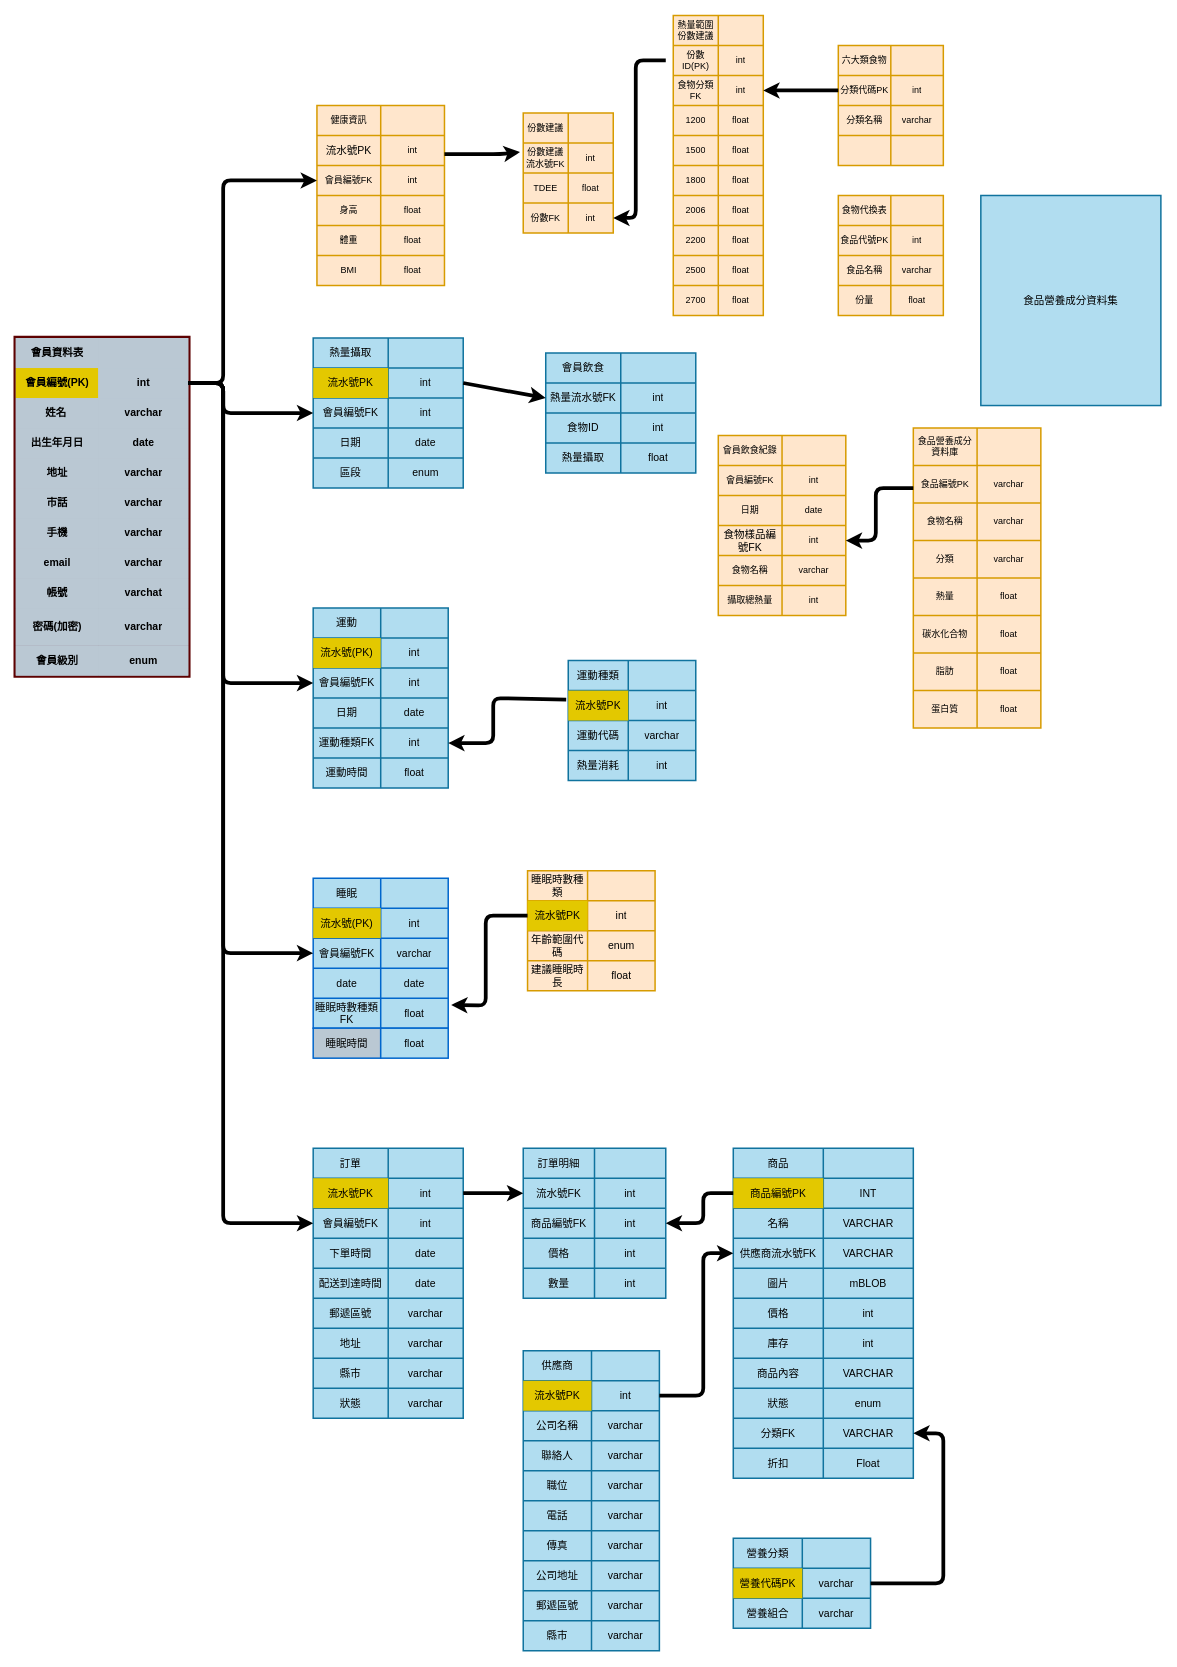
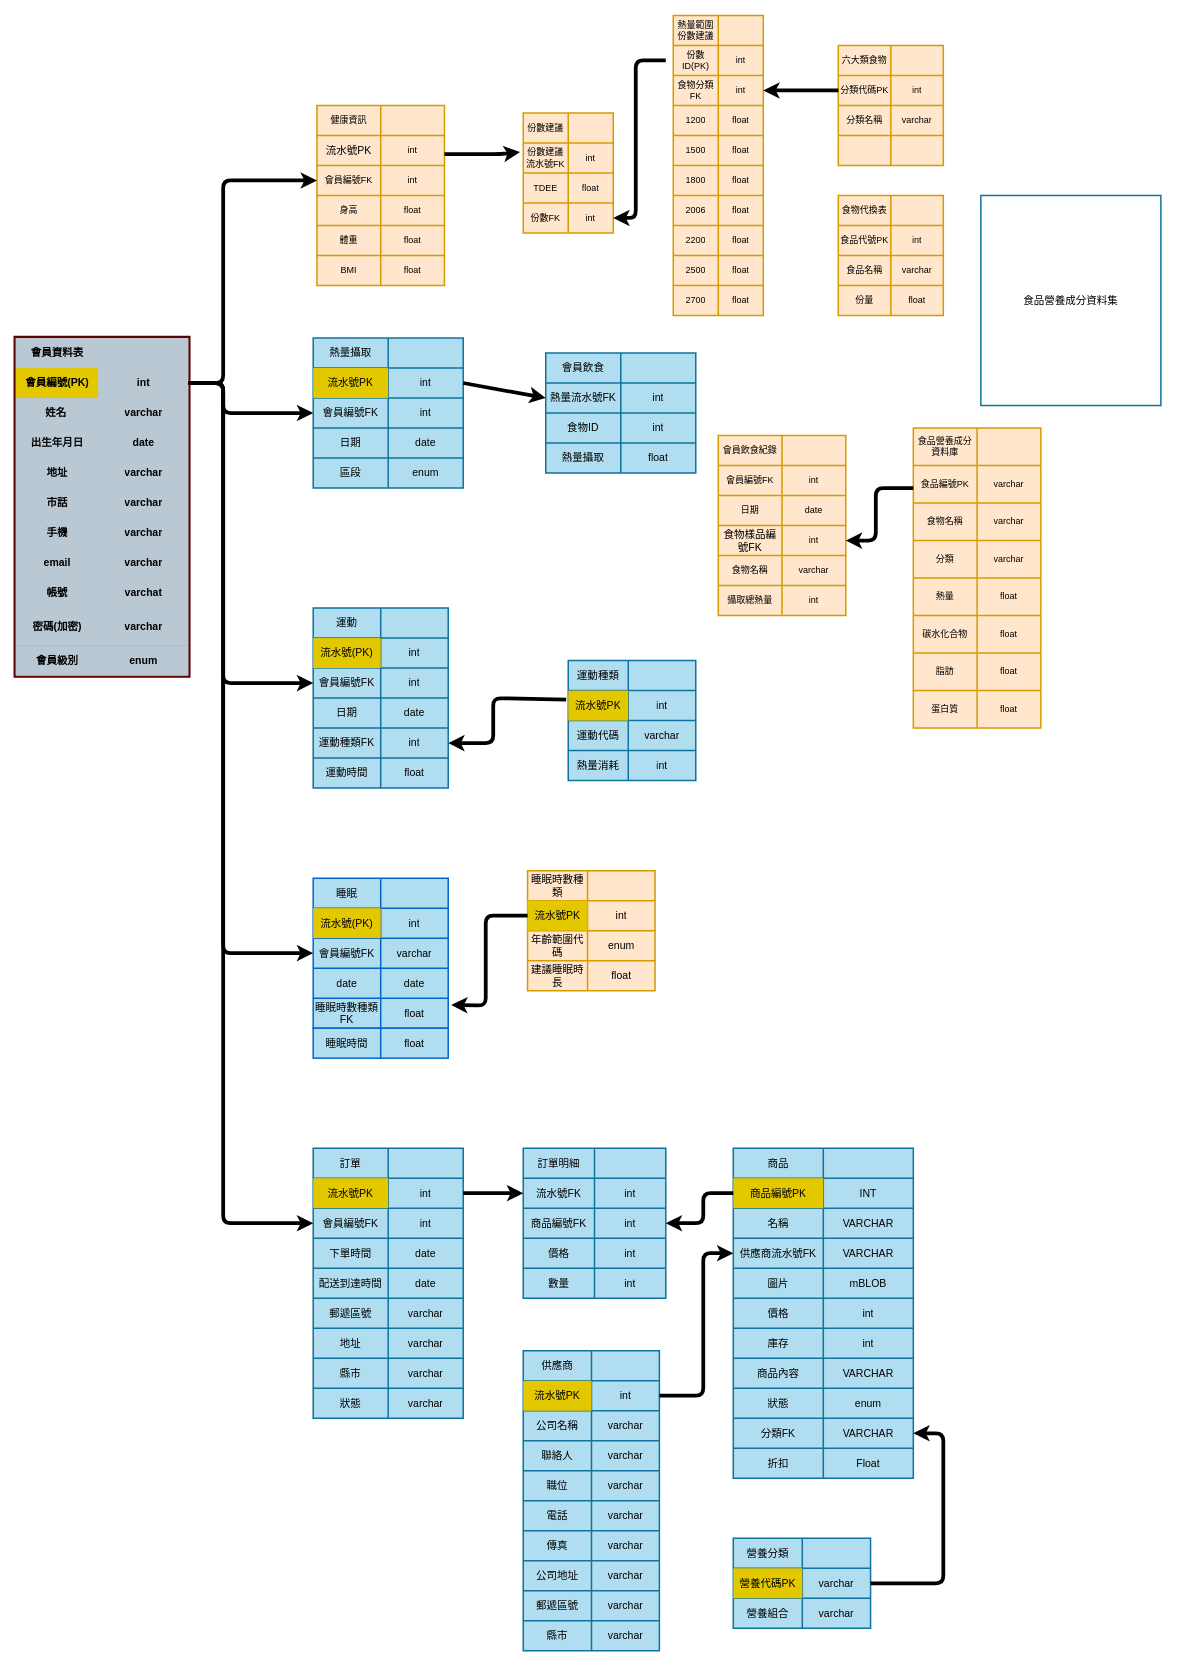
- <mxCell id="123" value="&lt;font color=&quot;#000000&quot;&gt;食品營養成分資料集&lt;/font&gt;" style="rounded=0;whiteSpace=wrap;html=1;fontSize=14;strokeColor=#10739e;strokeWidth=2;fillColor=#b1ddf0;" parent="1" vertex="1"><mxGeometry x="1307" y="260" width="240" height="280" as="geometry" /></mxCell>
+ <mxCell id="123" value="&lt;font color=&quot;#000000&quot;&gt;食品營養成分資料集&lt;/font&gt;" style="rounded=0;whiteSpace=wrap;html=1;fontSize=14;strokeColor=#10739e;strokeWidth=2;fillColor=#ffffff;" parent="1" vertex="1"><mxGeometry x="1307" y="260" width="240" height="280" as="geometry" /></mxCell>
- <mxCell id="256" value="&lt;font color=&quot;#000000&quot;&gt;睡眠時間&lt;/font&gt;" style="whiteSpace=wrap;html=1;fontSize=14;fillColor=#bac8d3;strokeColor=#0066CC;startSize=0;strokeWidth=2;" parent="1" vertex="1"><mxGeometry x="417" y="1370" width="90" height="40" as="geometry" /></mxCell>
+ <mxCell id="256" value="&lt;font color=&quot;#000000&quot;&gt;睡眠時間&lt;/font&gt;" style="whiteSpace=wrap;html=1;fontSize=14;fillColor=#b1ddf0;strokeColor=#0066CC;startSize=0;strokeWidth=2;" parent="1" vertex="1"><mxGeometry x="417" y="1370" width="90" height="40" as="geometry" /></mxCell>
